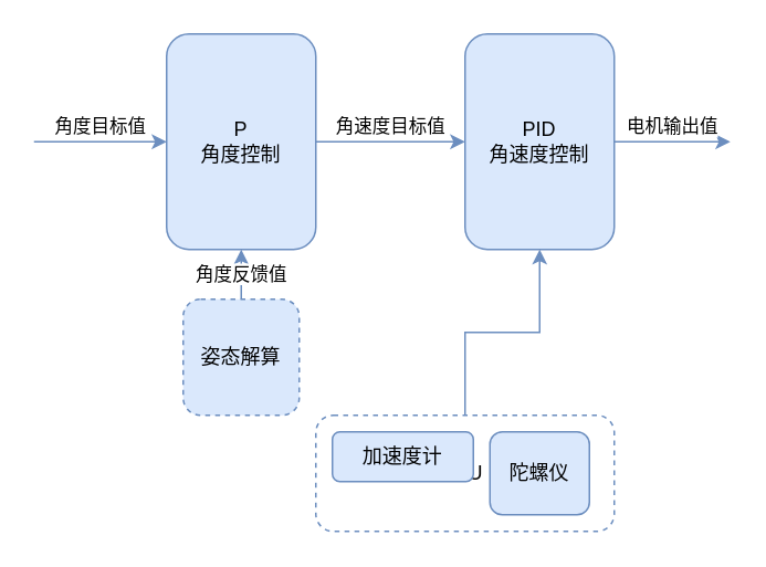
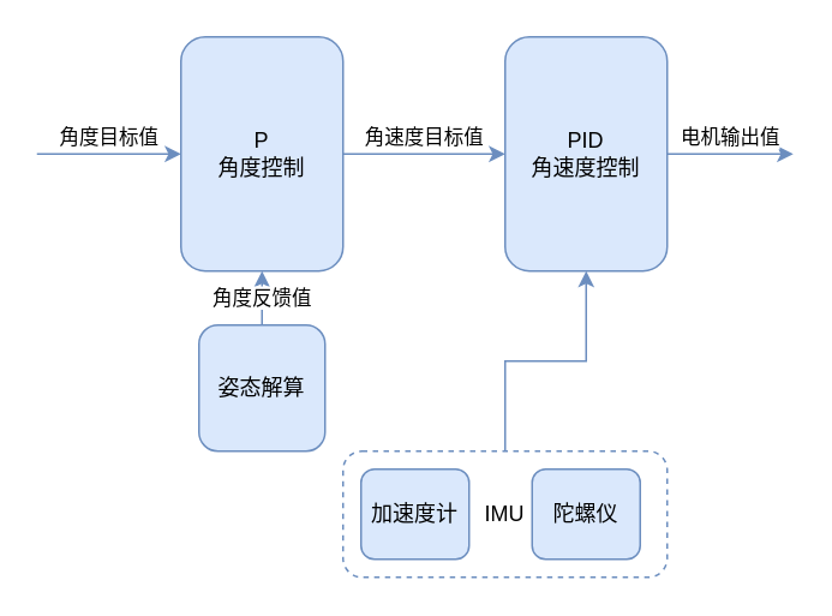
- <mxCell id="12" value="姿态解算" style="rounded=1;whiteSpace=wrap;html=1;fillColor=#dae8fc;strokeColor=#6c8ebf;dashed=1;" parent="1" vertex="1"><mxGeometry x="110" y="180" width="70" height="70" as="geometry" /></mxCell>
+ <mxCell id="12" value="姿态解算" style="rounded=1;whiteSpace=wrap;html=1;fillColor=#dae8fc;strokeColor=#6c8ebf;" parent="1" vertex="1"><mxGeometry x="110" y="180" width="70" height="70" as="geometry" /></mxCell>
- <mxCell id="9" value="加速度计" style="rounded=1;whiteSpace=wrap;html=1;fillColor=#dae8fc;strokeColor=#6c8ebf;" parent="1" vertex="1"><mxGeometry x="200" y="260" width="85" height="30" as="geometry" /></mxCell>
+ <mxCell id="9" value="加速度计" style="rounded=1;whiteSpace=wrap;html=1;fillColor=#dae8fc;strokeColor=#6c8ebf;" parent="1" vertex="1"><mxGeometry x="200" y="260" width="60" height="50" as="geometry" /></mxCell>
